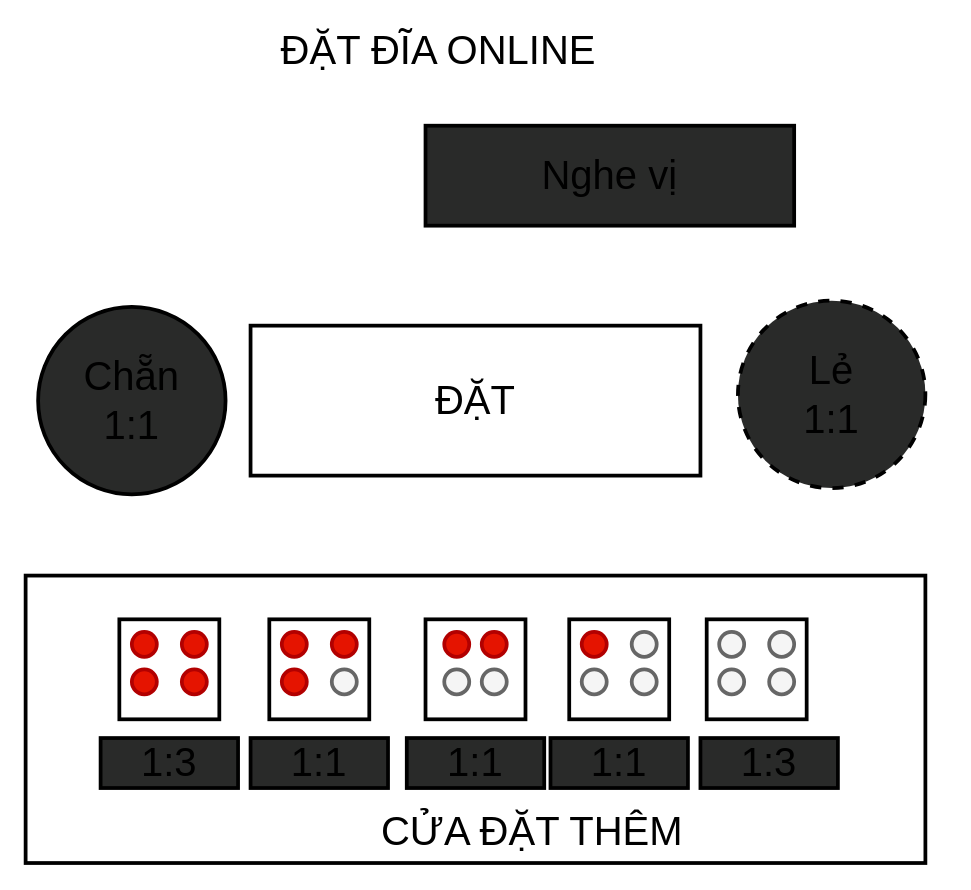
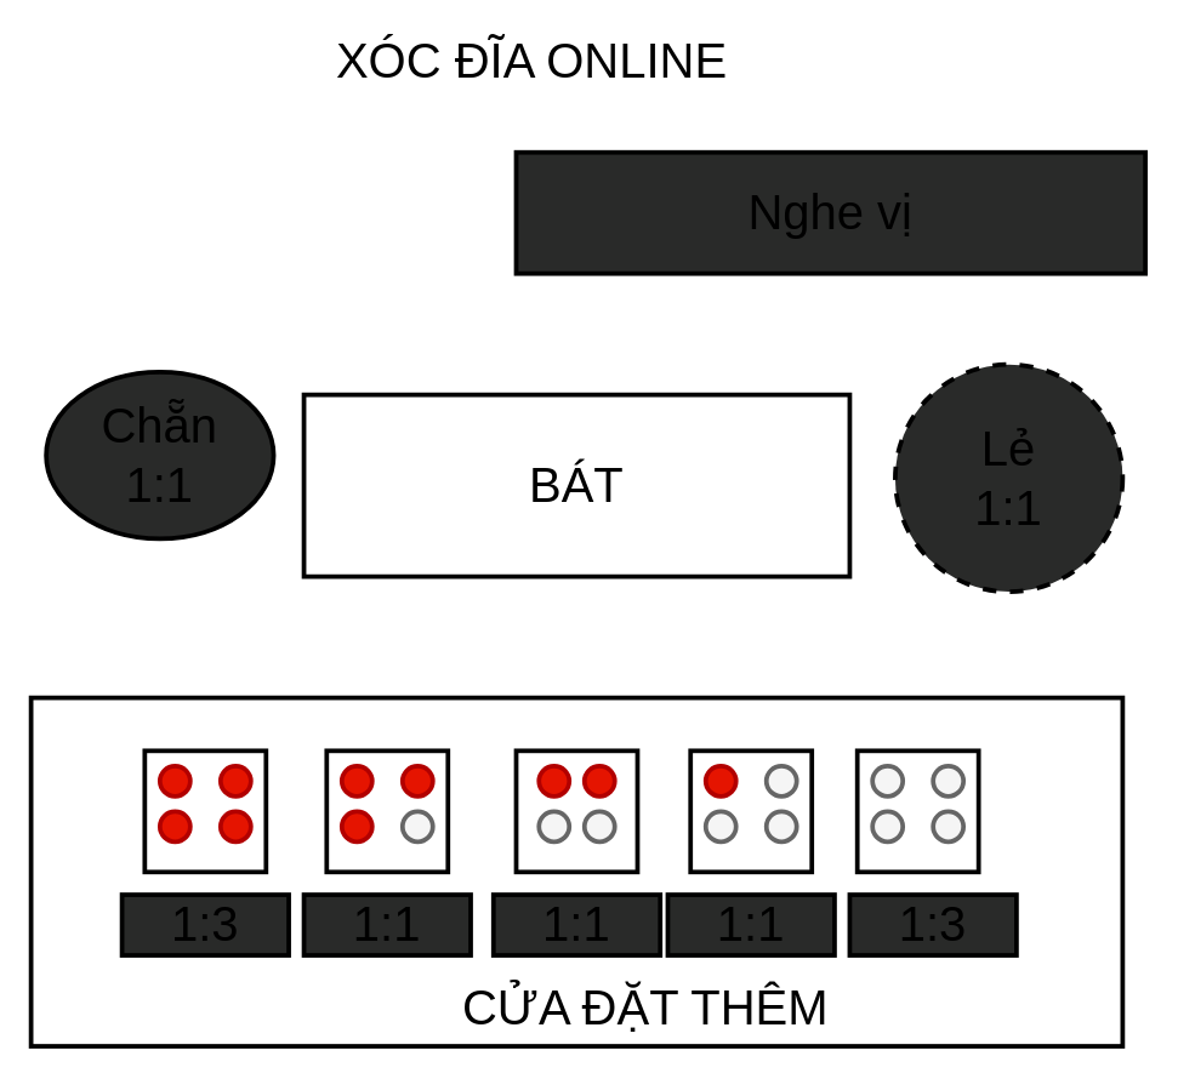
- <mxCell id="37" value="ĐẶT ĐĨA ONLINE" style="text;html=1;align=center;verticalAlign=middle;resizable=0;points=[];autosize=1;strokeColor=none;fillColor=none;fontSize=32;" vertex="1" parent="1"><mxGeometry x="215" y="20" width="270" height="40" as="geometry" /></mxCell>
+ <mxCell id="37" value="XÓC ĐĨA ONLINE" style="text;html=1;align=center;verticalAlign=middle;resizable=0;points=[];autosize=1;strokeColor=none;fillColor=none;fontSize=32;" vertex="1" parent="1"><mxGeometry x="215" y="20" width="270" height="40" as="geometry" /></mxCell>
- <mxCell id="29" value="Nghe vị" style="rounded=0;whiteSpace=wrap;html=1;fontSize=32;strokeWidth=3;fillColor=#292A29;" vertex="1" parent="1"><mxGeometry x="340" y="100" width="295" height="80" as="geometry" /></mxCell>
+ <mxCell id="29" value="Nghe vị" style="rounded=0;whiteSpace=wrap;html=1;fontSize=32;strokeWidth=3;fillColor=#292A29;" vertex="1" parent="1"><mxGeometry x="340" y="100" width="415" height="80" as="geometry" /></mxCell>
- <mxCell id="30" value="Chẵn&lt;br&gt;1:1" style="ellipse;whiteSpace=wrap;html=1;aspect=fixed;fontSize=32;strokeWidth=3;fillColor=#292A29;" vertex="1" parent="1"><mxGeometry x="30" y="245" width="150" height="150" as="geometry" /></mxCell>
+ <mxCell id="30" value="Chẵn&lt;br&gt;1:1" style="ellipse;whiteSpace=wrap;html=1;aspect=fixed;fontSize=32;strokeWidth=3;fillColor=#292A29;" vertex="1" parent="1"><mxGeometry x="30" y="245" width="150" height="110" as="geometry" /></mxCell>
- <mxCell id="2" value="&lt;span style=&quot;font-size: 32px&quot;&gt;ĐẶT&lt;/span&gt;" style="rounded=0;whiteSpace=wrap;html=1;strokeWidth=3;" vertex="1" parent="1"><mxGeometry x="200" y="260" width="360" height="120" as="geometry" /></mxCell>
+ <mxCell id="2" value="&lt;span style=&quot;font-size: 32px&quot;&gt;BÁT&lt;/span&gt;" style="rounded=0;whiteSpace=wrap;html=1;strokeWidth=3;" vertex="1" parent="1"><mxGeometry x="200" y="260" width="360" height="120" as="geometry" /></mxCell>
